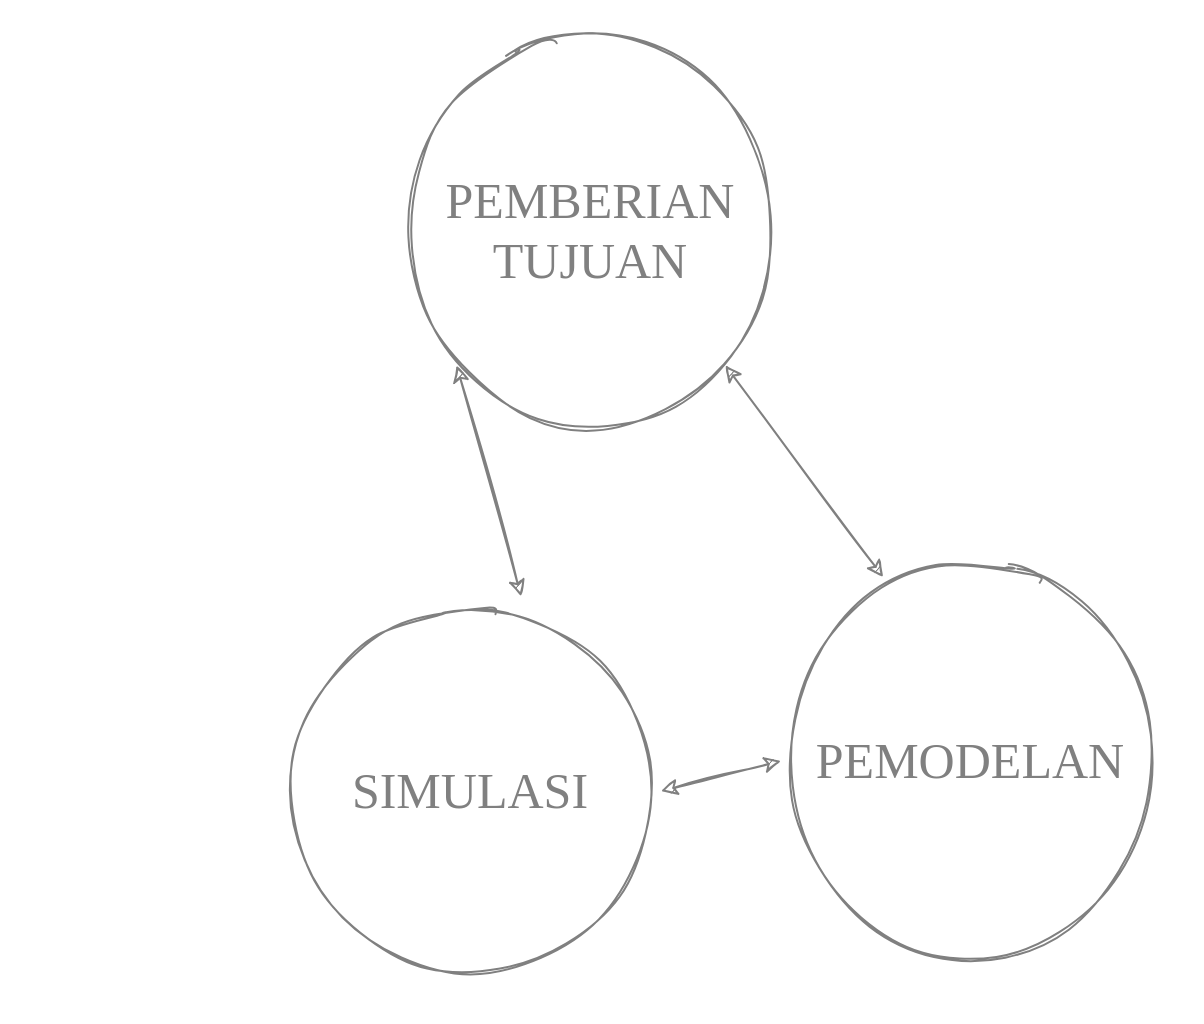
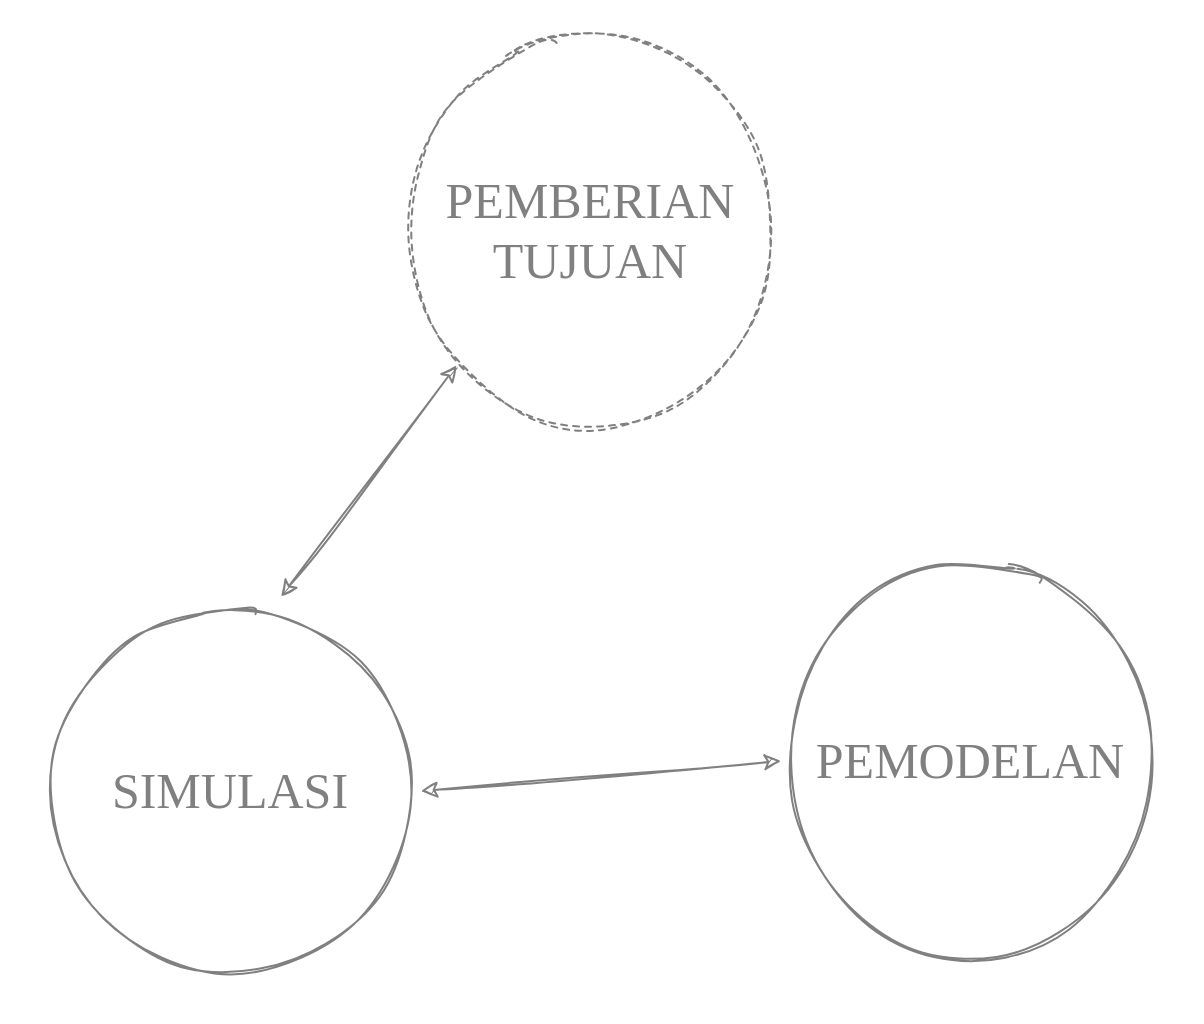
- <mxCell id="2" value="PEMBERIAN&lt;br&gt;TUJUAN" style="ellipse;whiteSpace=wrap;html=1;aspect=fixed;sketch=1;fontFamily=Verdana;fontSize=25;fontColor=#808080;strokeColor=#808080;fillColor=none;" parent="1" vertex="1"><mxGeometry x="200" y="20" width="190" height="190" as="geometry" /></mxCell>
+ <mxCell id="2" value="PEMBERIAN&lt;br&gt;TUJUAN" style="ellipse;whiteSpace=wrap;html=1;aspect=fixed;sketch=1;fontFamily=Verdana;fontSize=25;fontColor=#808080;strokeColor=#808080;fillColor=none;dashed=1;" parent="1" vertex="1"><mxGeometry x="200" y="20" width="190" height="190" as="geometry" /></mxCell>
- <mxCell id="5" value="" style="endArrow=classic;startArrow=classic;html=1;rounded=0;sketch=1;fontFamily=Verdana;fontSize=25;entryX=1;entryY=1;entryDx=0;entryDy=0;exitX=0.269;exitY=0.016;exitDx=0;exitDy=0;exitPerimeter=0;fontColor=#808080;strokeColor=#808080;" parent="1" source="3" target="2" edge="1"><mxGeometry width="50" height="50" relative="1" as="geometry"><mxPoint x="350" y="360" as="sourcePoint" /><mxPoint x="400" y="310" as="targetPoint" /></mxGeometry></mxCell>
- <mxCell id="4" value="SIMULASI" style="ellipse;whiteSpace=wrap;html=1;aspect=fixed;sketch=1;fontFamily=Verdana;fontSize=25;fontColor=#808080;strokeColor=#808080;fillColor=none;" parent="1" vertex="1"><mxGeometry x="140" y="300" width="190" height="190" as="geometry" /></mxCell>
+ <mxCell id="4" value="SIMULASI" style="ellipse;whiteSpace=wrap;html=1;aspect=fixed;sketch=1;fontFamily=Verdana;fontSize=25;fontColor=#808080;strokeColor=#808080;fillColor=none;" parent="1" vertex="1"><mxGeometry x="20" y="300" width="190" height="190" as="geometry" /></mxCell>
